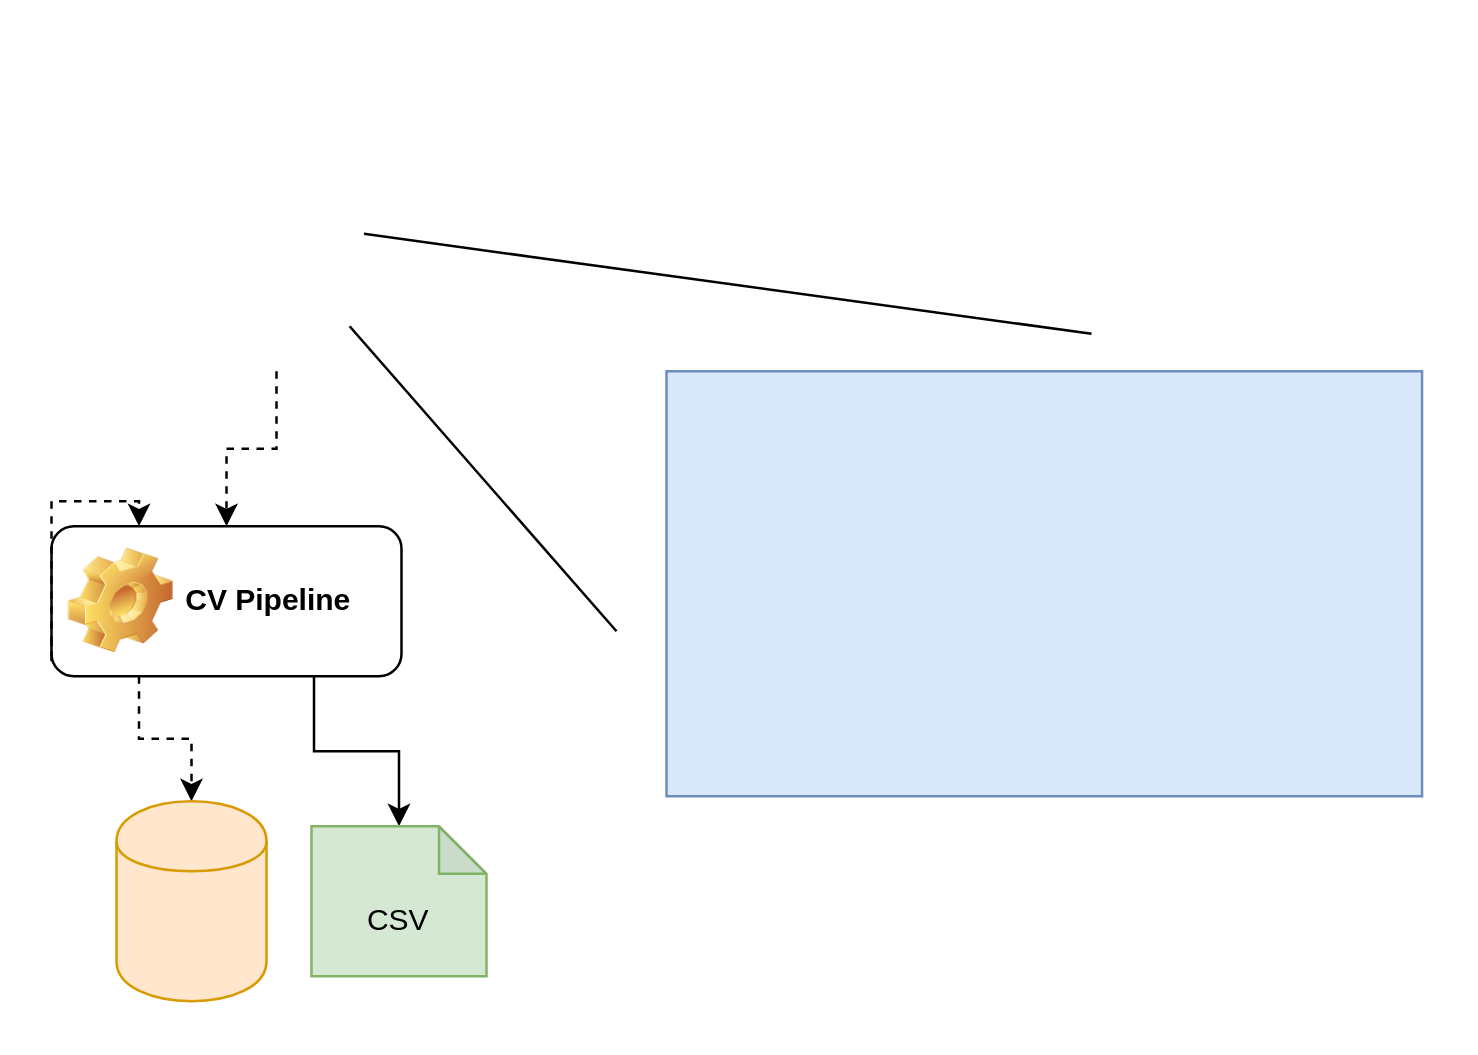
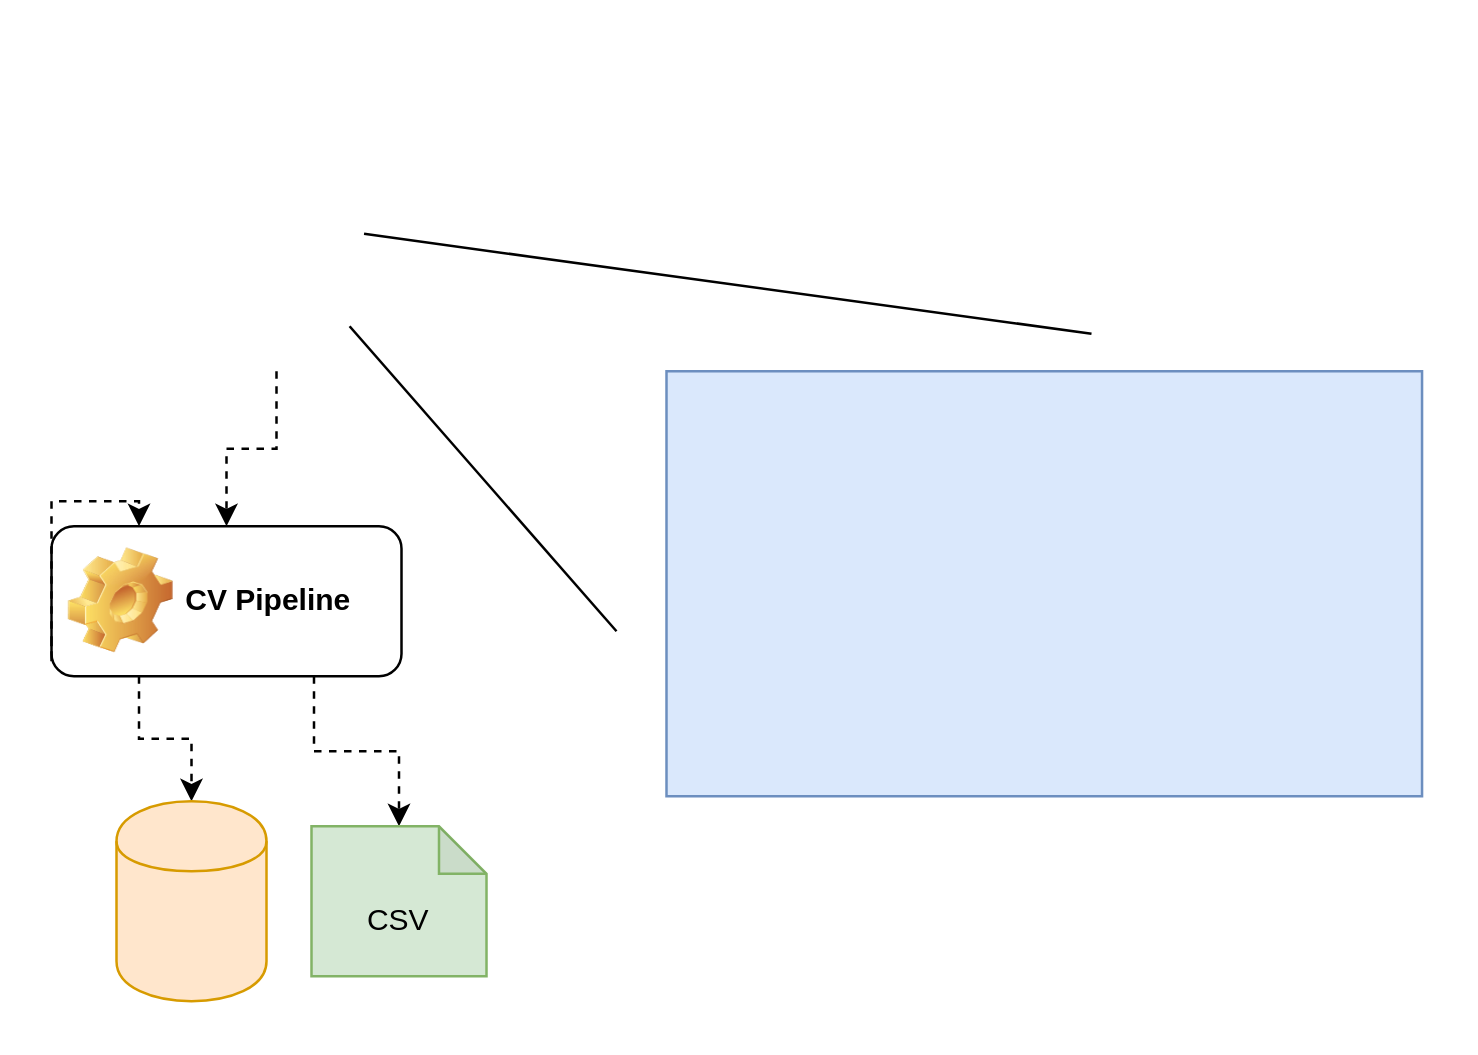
- <mxCell id="7" style="edgeStyle=orthogonalEdgeStyle;rounded=0;orthogonalLoop=1;jettySize=auto;html=1;exitX=0.75;exitY=1;exitDx=0;exitDy=0;entryX=0.5;entryY=0;entryDx=0;entryDy=0;dashed=0;entryPerimeter=0;" edge="1" parent="1" source="9" target="12"><mxGeometry relative="1" as="geometry"><mxPoint x="145" y="325" as="targetPoint" /></mxGeometry></mxCell>
+ <mxCell id="7" style="edgeStyle=orthogonalEdgeStyle;rounded=0;orthogonalLoop=1;jettySize=auto;html=1;exitX=0.75;exitY=1;exitDx=0;exitDy=0;entryX=0.5;entryY=0;entryDx=0;entryDy=0;dashed=1;entryPerimeter=0;" edge="1" parent="1" source="9" target="12"><mxGeometry relative="1" as="geometry"><mxPoint x="145" y="325" as="targetPoint" /></mxGeometry></mxCell>
